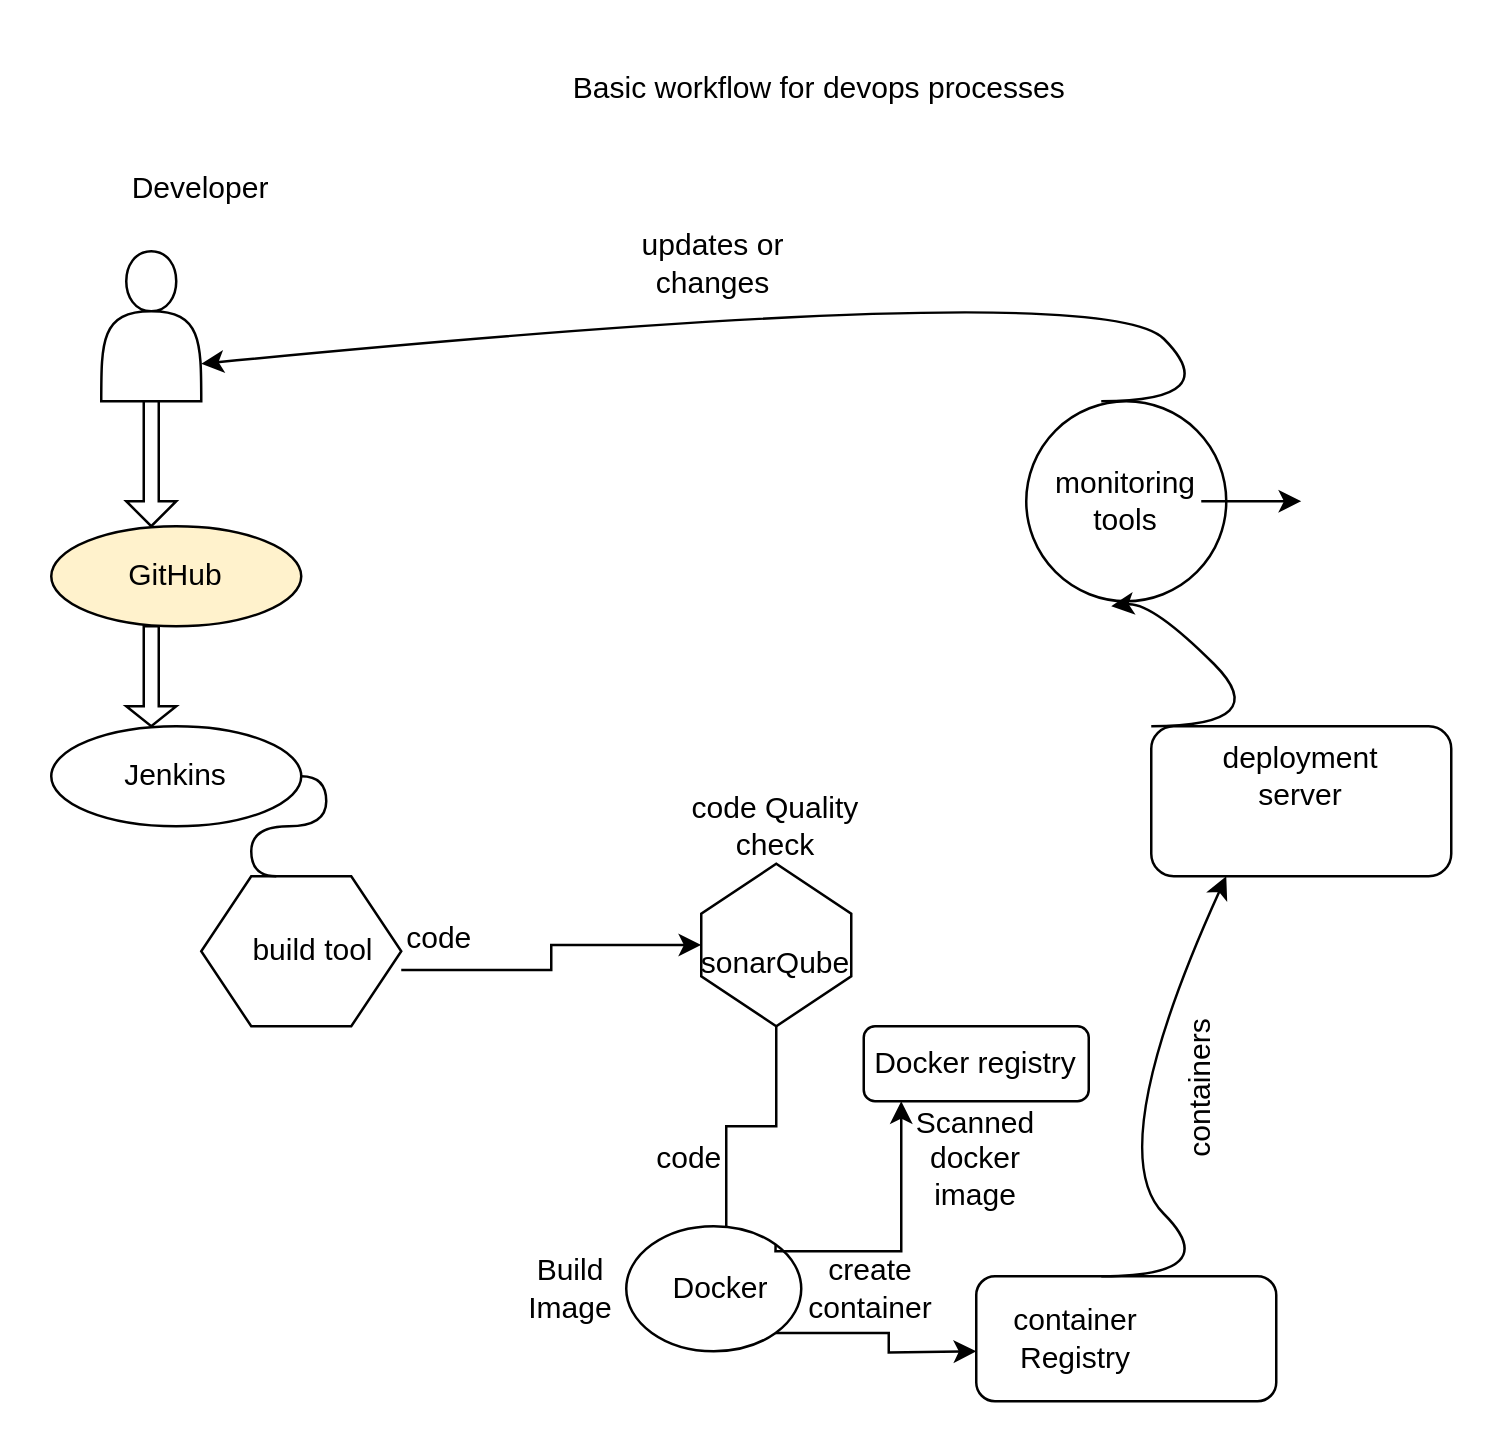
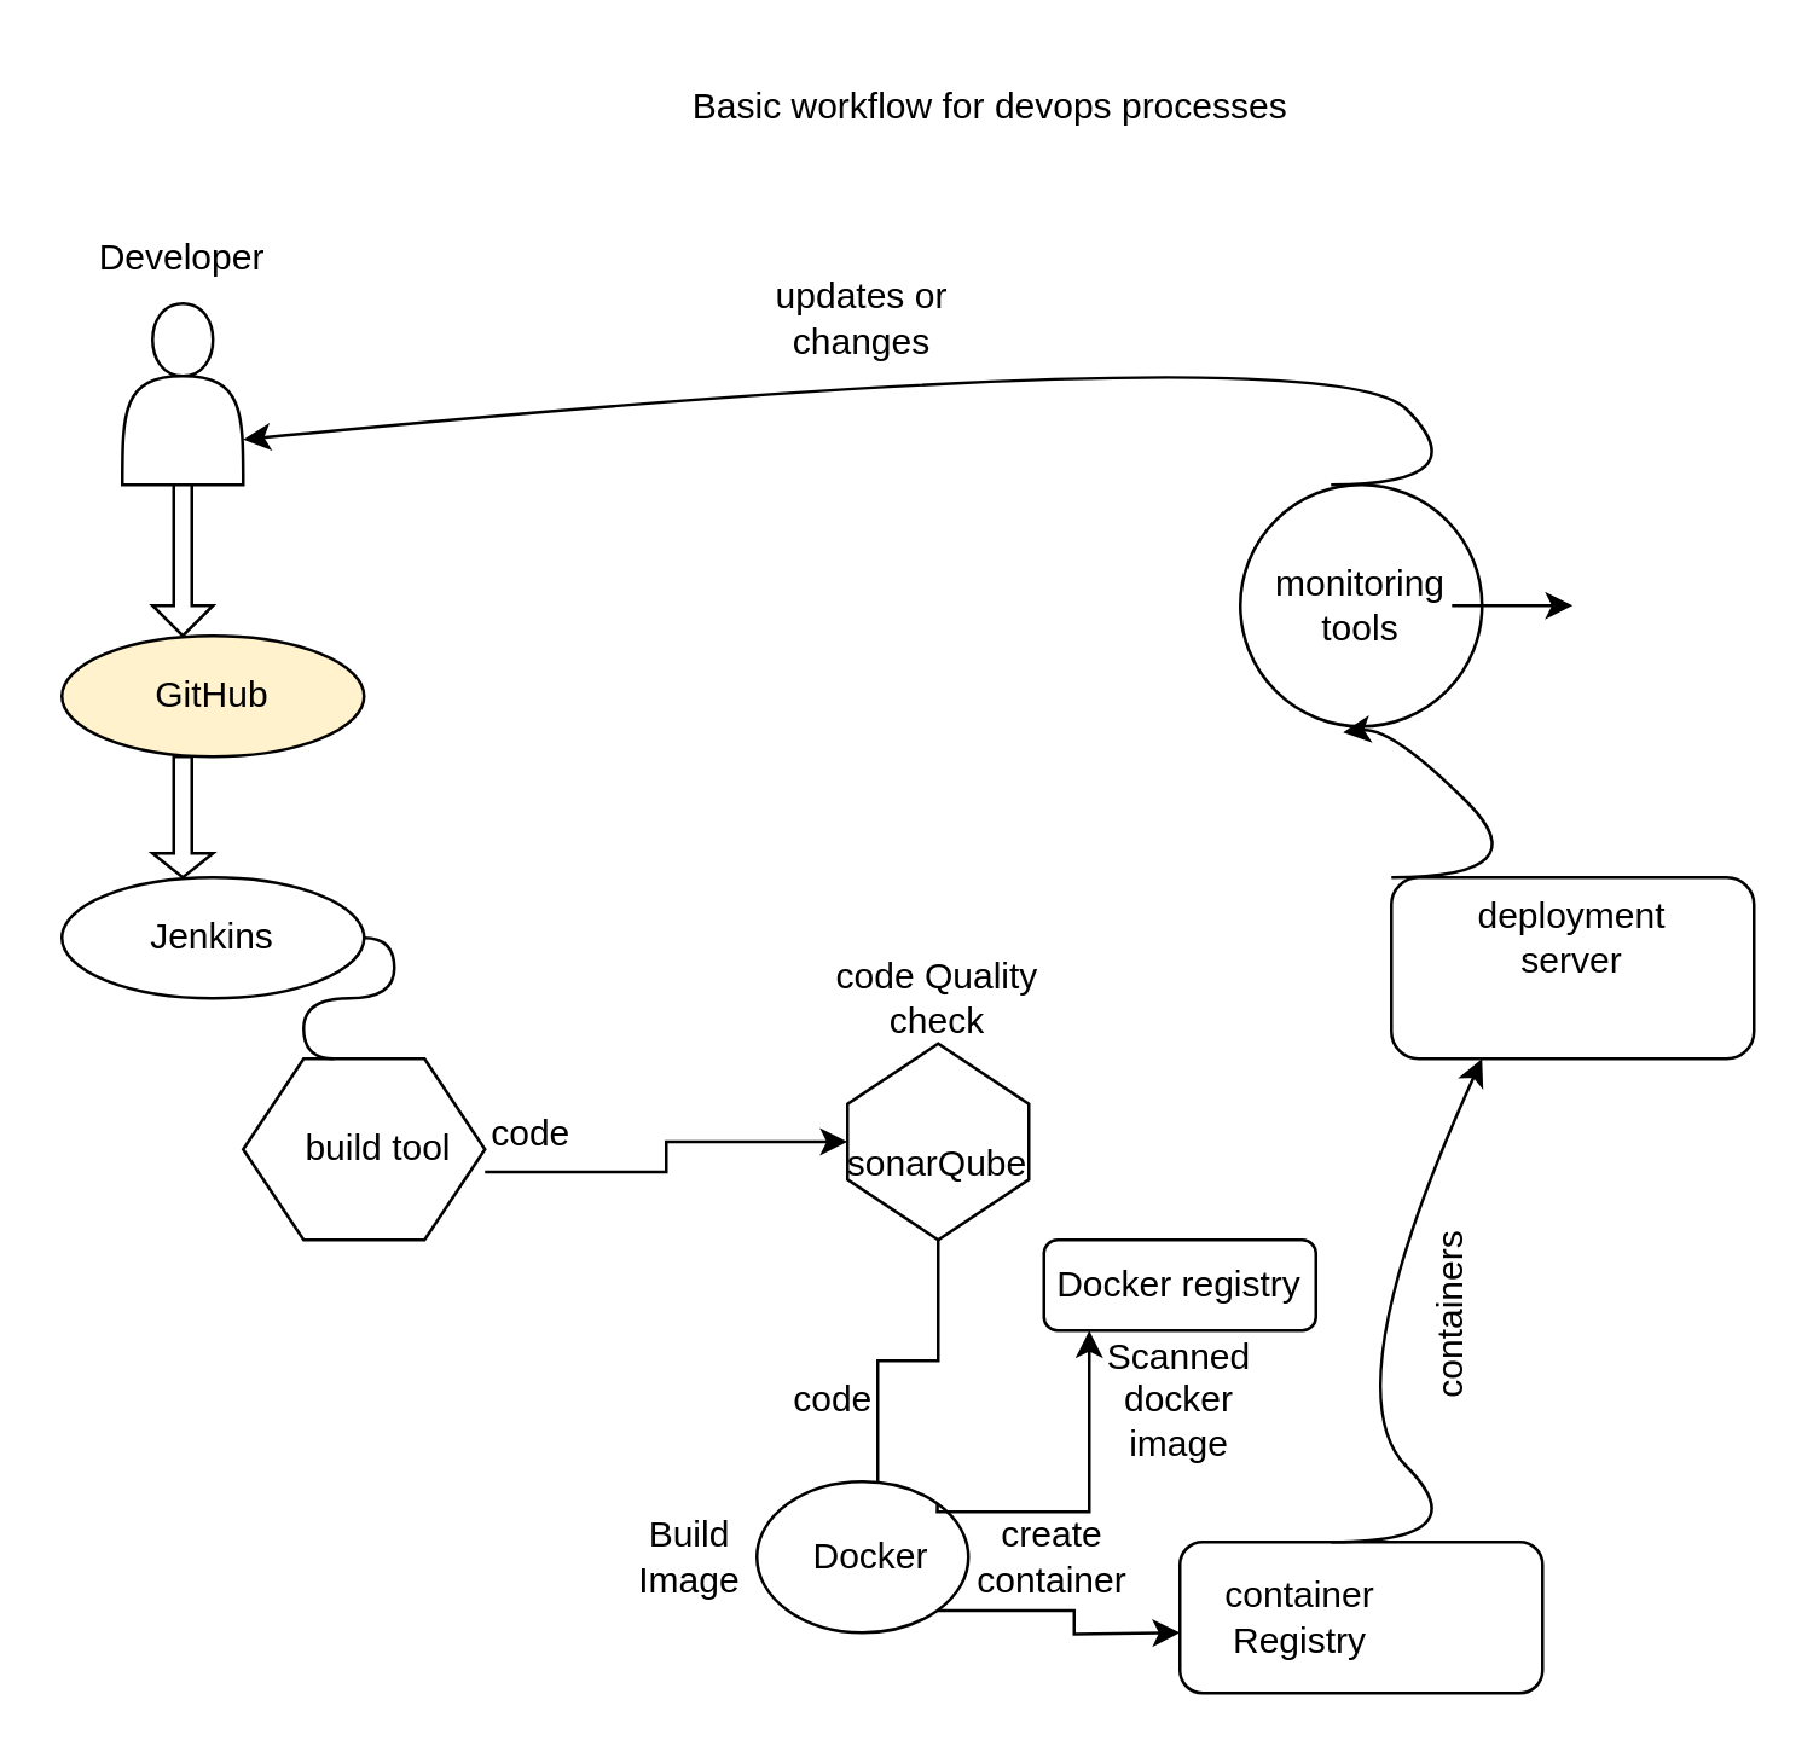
- <mxCell id="9" value="Developer" style="text;html=1;align=center;verticalAlign=middle;whiteSpace=wrap;rounded=0;" parent="1" vertex="1"><mxGeometry x="55" y="60" width="50" height="30" as="geometry" /></mxCell>
+ <mxCell id="9" value="Developer" style="text;html=1;align=center;verticalAlign=middle;whiteSpace=wrap;rounded=0;" parent="1" vertex="1"><mxGeometry x="35" y="70" width="50" height="30" as="geometry" /></mxCell>
